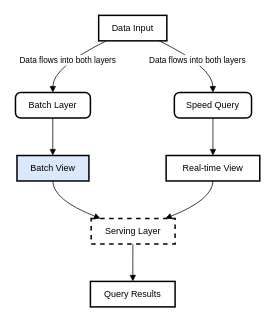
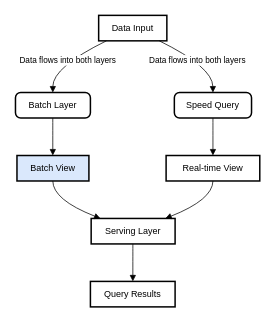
- <mxCell id="7" value="Serving Layer" style="whiteSpace=wrap;strokeWidth=2;dashed=1;" vertex="1" parent="1"><mxGeometry x="121" y="291" width="112" height="34" as="geometry" /></mxCell>
+ <mxCell id="7" value="Serving Layer" style="whiteSpace=wrap;strokeWidth=2;" vertex="1" parent="1"><mxGeometry x="121" y="291" width="112" height="34" as="geometry" /></mxCell>
